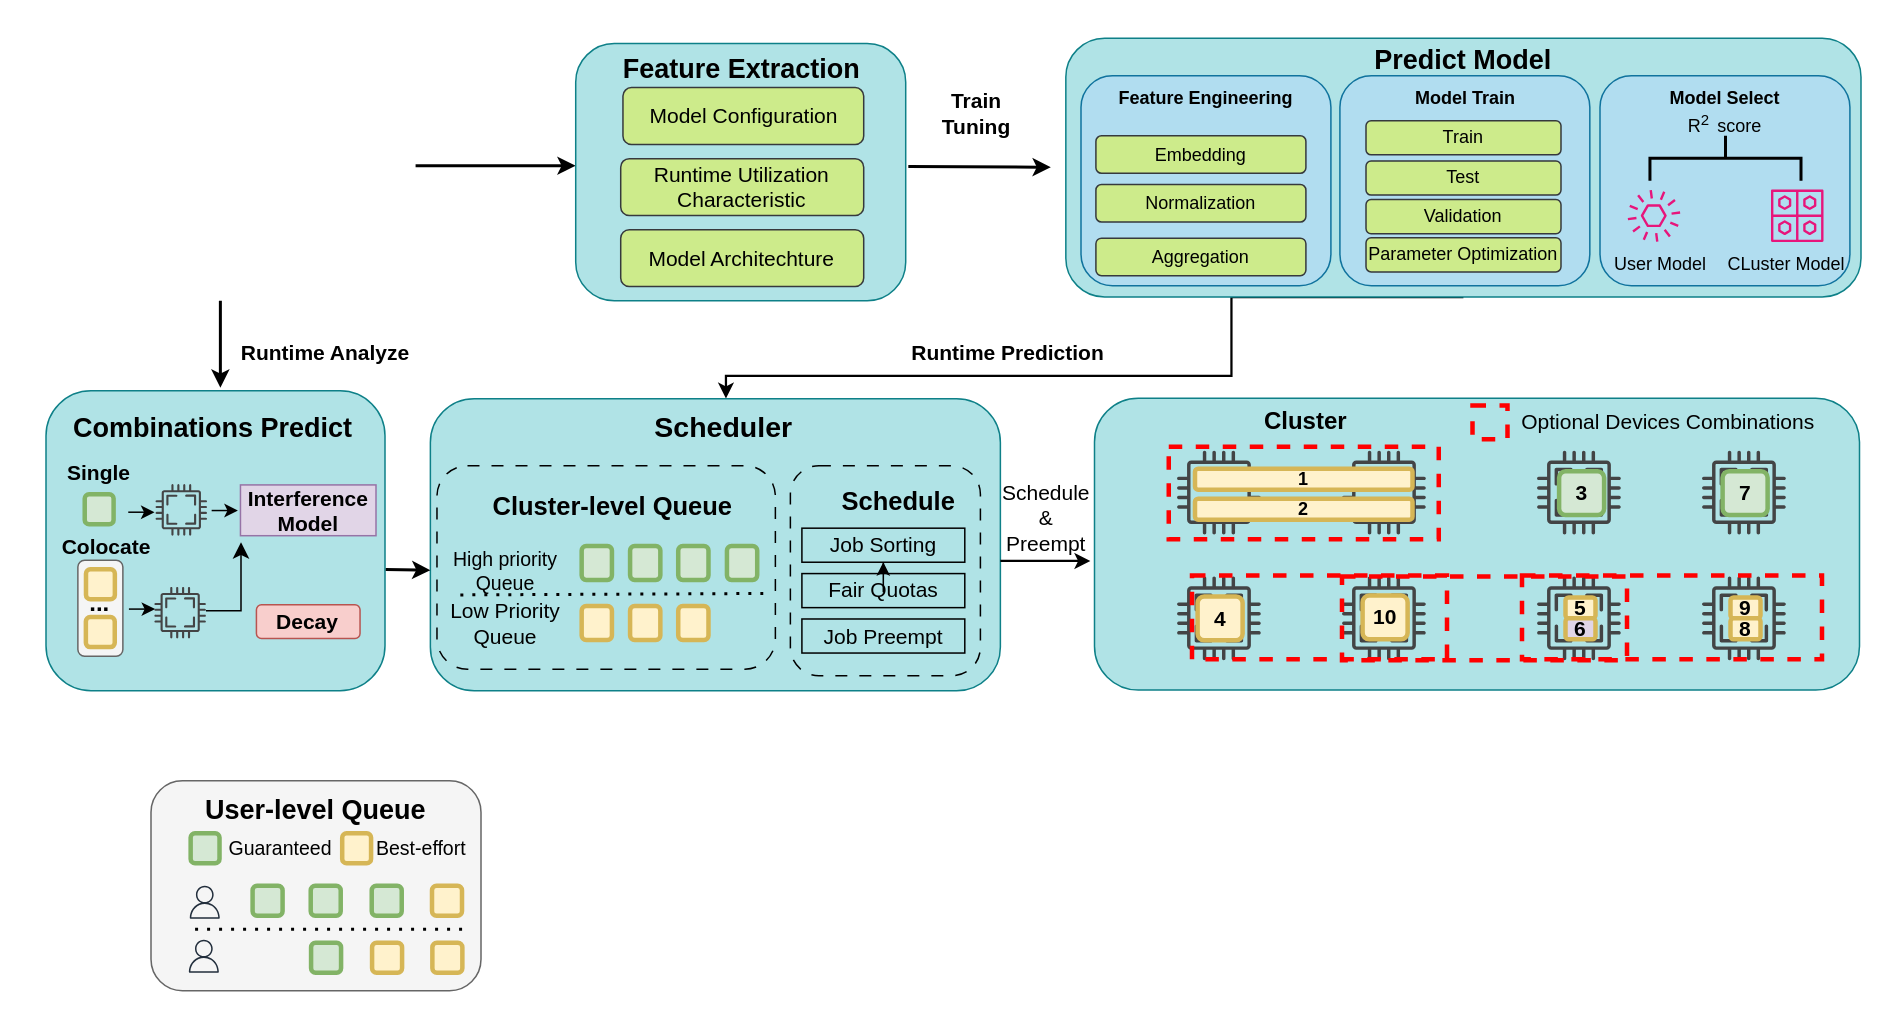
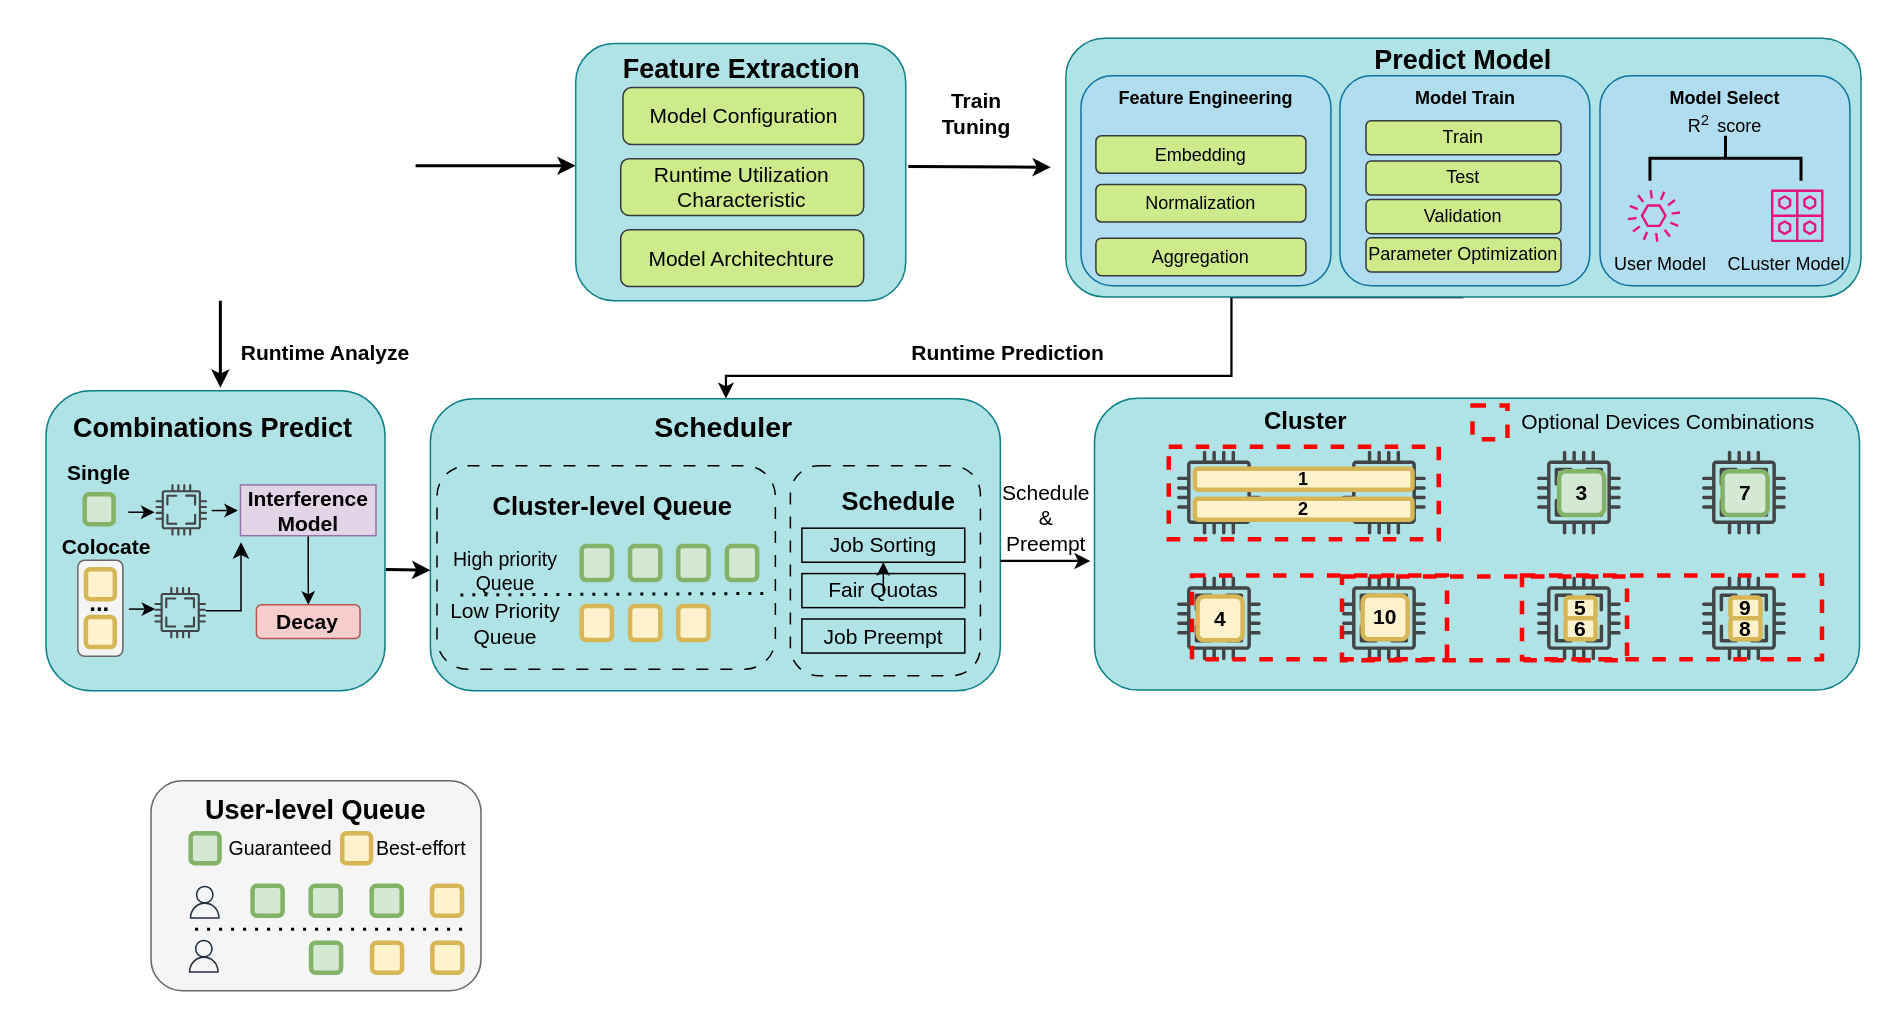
+ <mxCell id="75" value="" style="edgeStyle=orthogonalEdgeStyle;rounded=0;orthogonalLoop=1;jettySize=auto;html=1;" parent="70" source="76" target="77" edge="1"><mxGeometry relative="1" as="geometry" /></mxCell>
- <mxCell id="17" value="&lt;span style=&quot;font-size: 14px;&quot;&gt;&lt;b&gt;6&lt;/b&gt;&lt;/span&gt;" style="rounded=1;whiteSpace=wrap;html=1;fillColor=#e1d5e7;strokeColor=#d6b656;strokeWidth=3;" parent="2" vertex="1"><mxGeometry x="289" y="146.739" width="20" height="13.975" as="geometry" /></mxCell>
+ <mxCell id="17" value="&lt;span style=&quot;font-size: 14px;&quot;&gt;&lt;b&gt;6&lt;/b&gt;&lt;/span&gt;" style="rounded=1;whiteSpace=wrap;html=1;fillColor=#fff2cc;strokeColor=#d6b656;strokeWidth=3;" parent="2" vertex="1"><mxGeometry x="289" y="146.739" width="20" height="13.975" as="geometry" /></mxCell>
